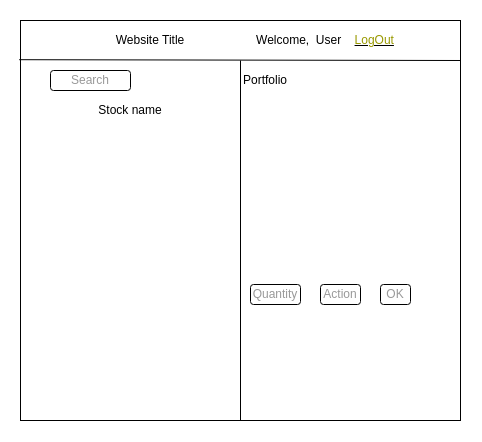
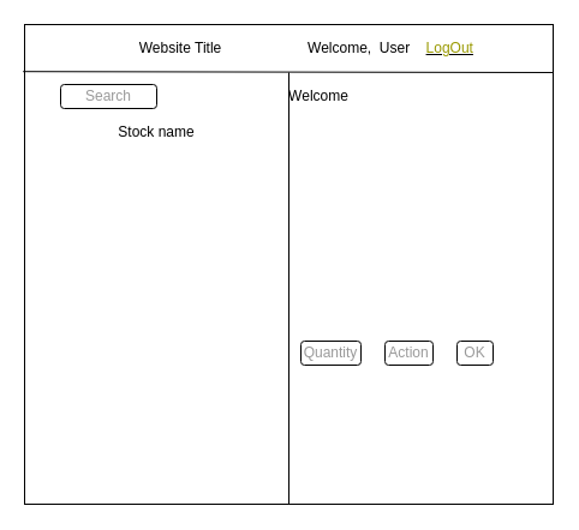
- <mxCell id="7" value="Portfolio" style="text;html=1;strokeColor=none;fillColor=none;align=center;verticalAlign=middle;whiteSpace=wrap;rounded=0;" vertex="1" parent="1"><mxGeometry x="245" y="70" width="40" height="20" as="geometry" /></mxCell>
+ <mxCell id="7" value="Welcome" style="text;html=1;strokeColor=none;fillColor=none;align=center;verticalAlign=middle;whiteSpace=wrap;rounded=0;" vertex="1" parent="1"><mxGeometry x="245" y="70" width="40" height="20" as="geometry" /></mxCell>
